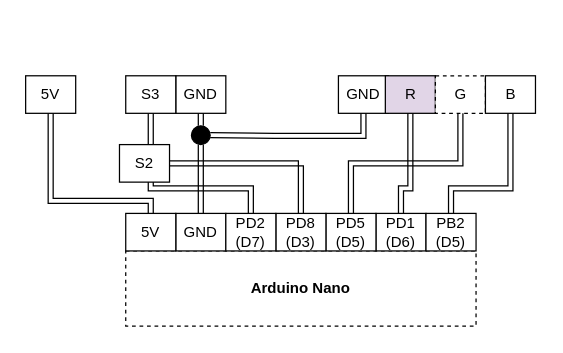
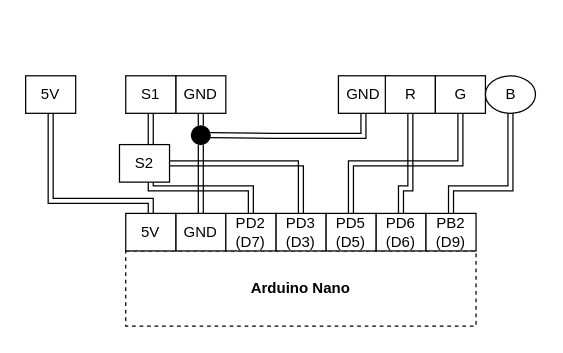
- <mxCell id="12" value="S3" style="rounded=0;whiteSpace=wrap;html=1;" vertex="1" parent="1"><mxGeometry x="100" y="60" width="40" height="30" as="geometry" /></mxCell>
+ <mxCell id="12" value="S1" style="rounded=0;whiteSpace=wrap;html=1;" vertex="1" parent="1"><mxGeometry x="100" y="60" width="40" height="30" as="geometry" /></mxCell>
- <mxCell id="4" value="R" style="rounded=0;whiteSpace=wrap;html=1;fillColor=#e1d5e7;" vertex="1" parent="2"><mxGeometry x="37.5" y="40" width="40" height="30" as="geometry" /></mxCell>
+ <mxCell id="4" value="R" style="rounded=0;whiteSpace=wrap;html=1;" vertex="1" parent="2"><mxGeometry x="37.5" y="40" width="40" height="30" as="geometry" /></mxCell>
- <mxCell id="5" value="G" style="rounded=0;whiteSpace=wrap;html=1;dashed=1;" vertex="1" parent="2"><mxGeometry x="77.5" y="40" width="40" height="30" as="geometry" /></mxCell>
+ <mxCell id="5" value="G" style="rounded=0;whiteSpace=wrap;html=1;" vertex="1" parent="2"><mxGeometry x="77.5" y="40" width="40" height="30" as="geometry" /></mxCell>
- <mxCell id="6" value="B" style="rounded=0;whiteSpace=wrap;html=1;" vertex="1" parent="2"><mxGeometry x="117.5" y="40" width="40" height="30" as="geometry" /></mxCell>
+ <mxCell id="6" value="B" style="ellipse;whiteSpace=wrap;html=1;" vertex="1" parent="2"><mxGeometry x="117.5" y="40" width="40" height="30" as="geometry" /></mxCell>
- <mxCell id="21" value="PD8 (D3)" style="rounded=0;whiteSpace=wrap;html=1;" vertex="1" parent="15"><mxGeometry x="120" width="40" height="30" as="geometry" /></mxCell>
+ <mxCell id="21" value="PD3 (D3)" style="rounded=0;whiteSpace=wrap;html=1;" vertex="1" parent="15"><mxGeometry x="120" width="40" height="30" as="geometry" /></mxCell>
- <mxCell id="18" value="PD1 (D6)" style="rounded=0;whiteSpace=wrap;html=1;" vertex="1" parent="15"><mxGeometry x="200" width="40" height="30" as="geometry" /></mxCell>
+ <mxCell id="18" value="PD6 (D6)" style="rounded=0;whiteSpace=wrap;html=1;" vertex="1" parent="15"><mxGeometry x="200" width="40" height="30" as="geometry" /></mxCell>
- <mxCell id="19" value="PB2 (D5)" style="rounded=0;whiteSpace=wrap;html=1;" vertex="1" parent="15"><mxGeometry x="240" width="40" height="30" as="geometry" /></mxCell>
+ <mxCell id="19" value="PB2 (D9)" style="rounded=0;whiteSpace=wrap;html=1;" vertex="1" parent="15"><mxGeometry x="240" width="40" height="30" as="geometry" /></mxCell>
